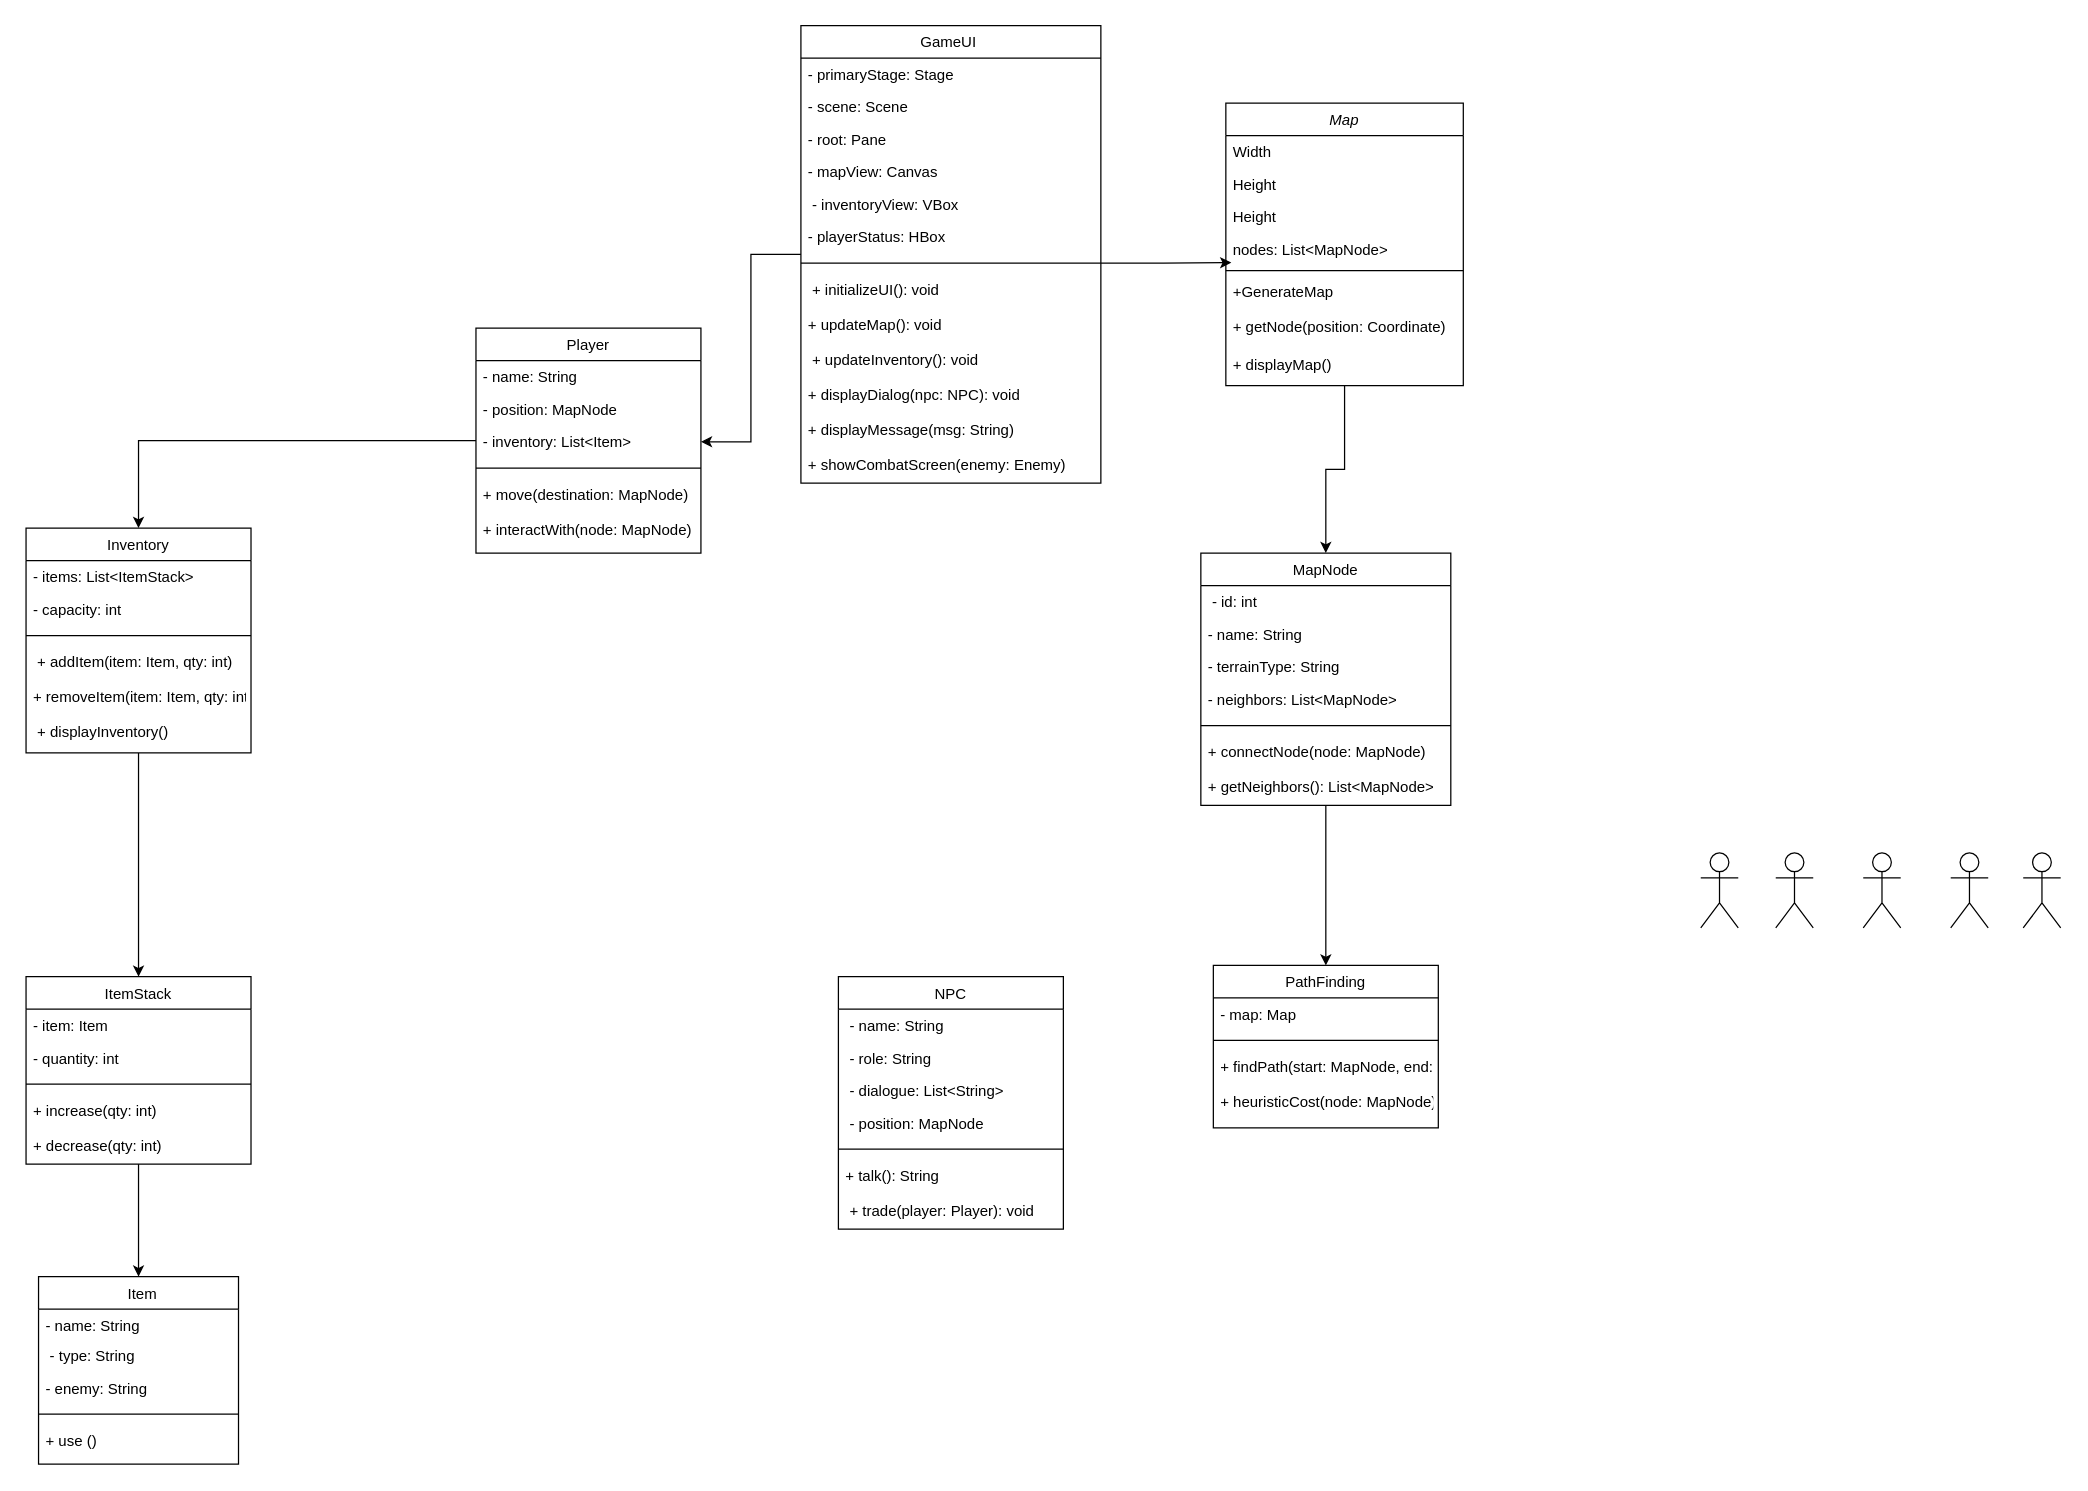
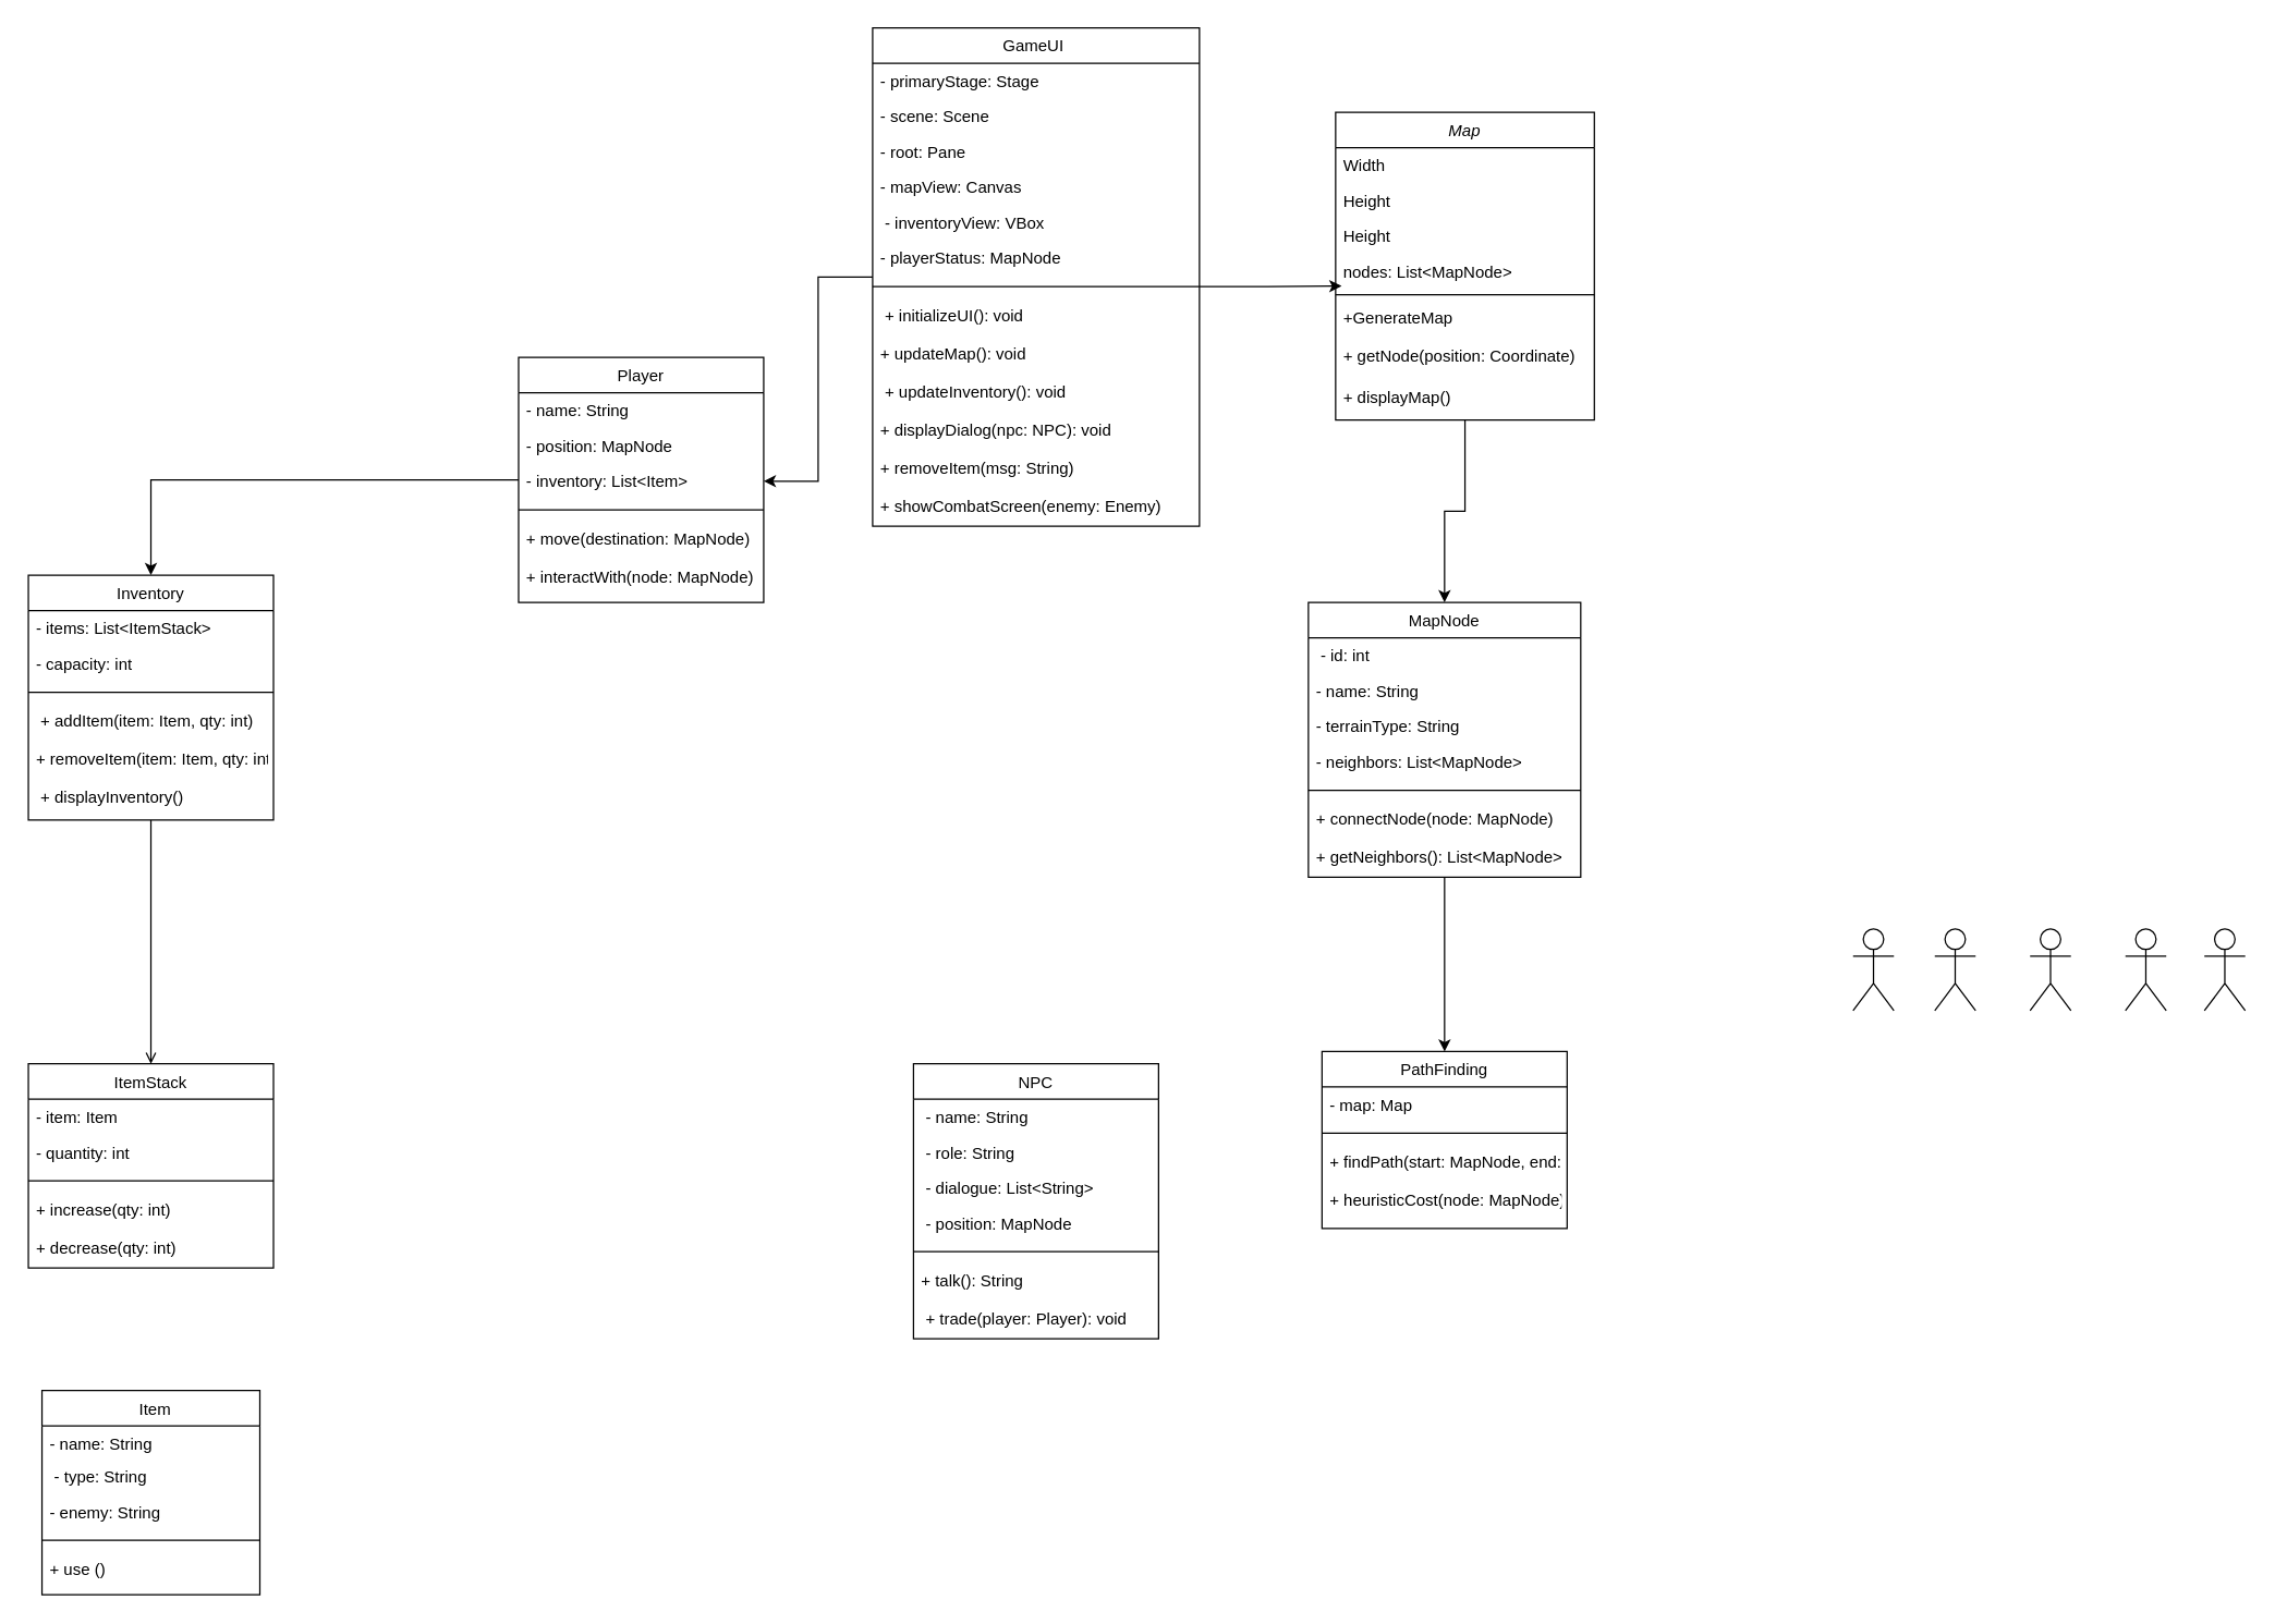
- <mxCell id="75" value="- playerStatus: HBox  " style="text;align=left;verticalAlign=top;spacingLeft=4;spacingRight=4;overflow=hidden;rotatable=0;points=[[0,0.5],[1,0.5]];portConstraint=eastwest;" vertex="1" parent="69"><mxGeometry y="156" width="240" height="26" as="geometry" /></mxCell>
+ <mxCell id="75" value="- playerStatus: MapNode  " style="text;align=left;verticalAlign=top;spacingLeft=4;spacingRight=4;overflow=hidden;rotatable=0;points=[[0,0.5],[1,0.5]];portConstraint=eastwest;" vertex="1" parent="69"><mxGeometry y="156" width="240" height="26" as="geometry" /></mxCell>
- <mxCell id="81" value="+ displayMessage(msg: String)" style="text;align=left;verticalAlign=top;spacingLeft=4;spacingRight=4;overflow=hidden;rotatable=0;points=[[0,0.5],[1,0.5]];portConstraint=eastwest;" vertex="1" parent="69"><mxGeometry y="310" width="240" height="28" as="geometry" /></mxCell>
+ <mxCell id="81" value="+ removeItem(msg: String)" style="text;align=left;verticalAlign=top;spacingLeft=4;spacingRight=4;overflow=hidden;rotatable=0;points=[[0,0.5],[1,0.5]];portConstraint=eastwest;" vertex="1" parent="69"><mxGeometry y="310" width="240" height="28" as="geometry" /></mxCell>
- <mxCell id="31" style="edgeStyle=orthogonalEdgeStyle;rounded=0;orthogonalLoop=1;jettySize=auto;html=1;entryX=0.5;entryY=0;entryDx=0;entryDy=0;" edge="1" parent="1" source="32" target="40"><mxGeometry relative="1" as="geometry" /></mxCell>
+ <mxCell id="31" style="edgeStyle=orthogonalEdgeStyle;rounded=0;orthogonalLoop=1;jettySize=auto;html=1;entryX=0.5;entryY=0;entryDx=0;entryDy=0;endArrow=open;" edge="1" parent="1" source="32" target="40"><mxGeometry relative="1" as="geometry" /></mxCell>
- <mxCell id="39" style="edgeStyle=orthogonalEdgeStyle;rounded=0;orthogonalLoop=1;jettySize=auto;html=1;entryX=0.5;entryY=0;entryDx=0;entryDy=0;" edge="1" parent="1" source="40" target="12"><mxGeometry relative="1" as="geometry" /></mxCell>
